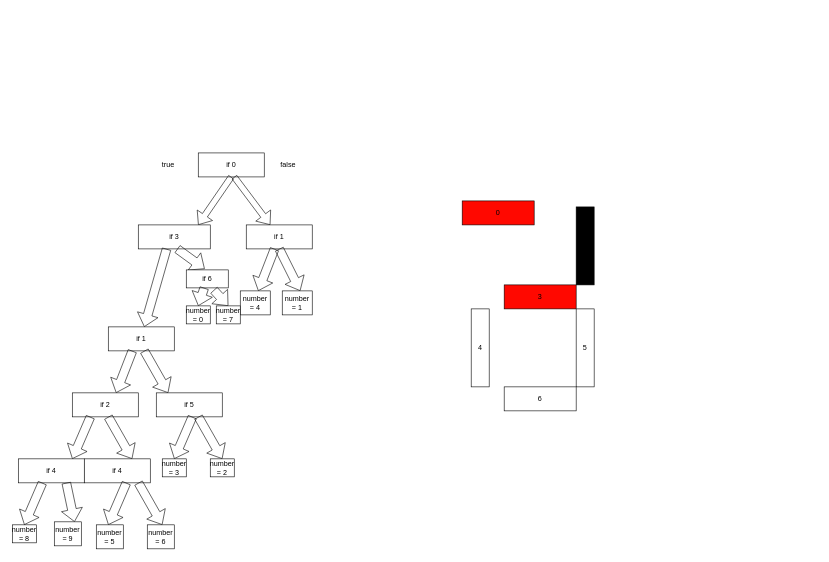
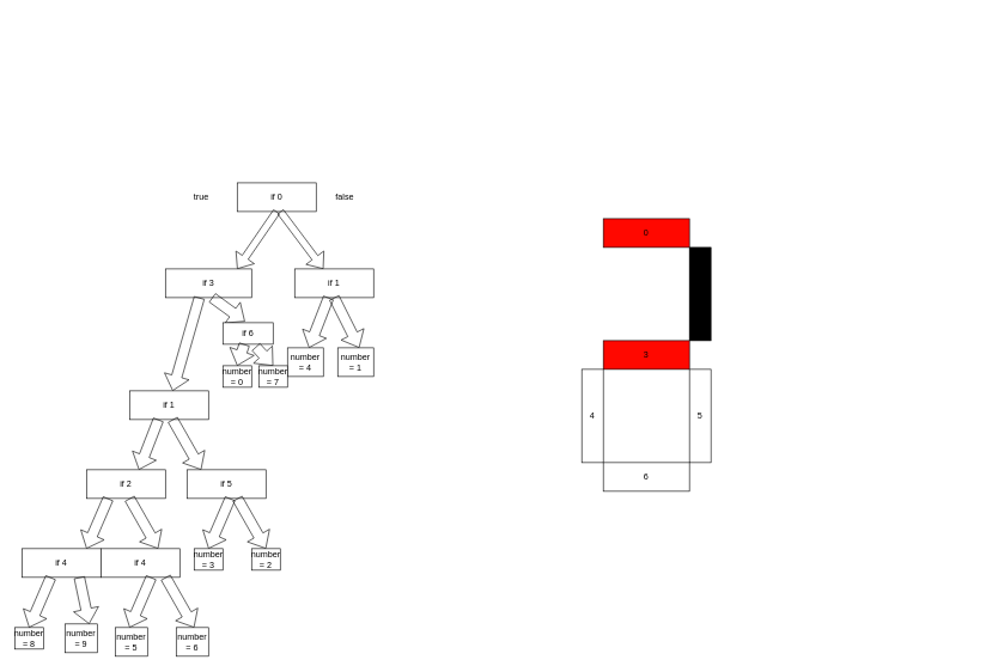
- <mxCell id="2" value="0" style="rounded=0;whiteSpace=wrap;html=1;fillColor=#FF0800;" vertex="1" parent="1"><mxGeometry x="770" y="334" width="120" height="40" as="geometry" /></mxCell>
+ <mxCell id="2" value="0" style="rounded=0;whiteSpace=wrap;html=1;fillColor=#FF0800;" vertex="1" parent="1"><mxGeometry x="840" y="304" width="120" height="40" as="geometry" /></mxCell>
- <mxCell id="5" value="4" style="rounded=0;whiteSpace=wrap;html=1;" vertex="1" parent="1"><mxGeometry x="785" y="514" width="30" height="130" as="geometry" /></mxCell>
+ <mxCell id="5" value="4" style="rounded=0;whiteSpace=wrap;html=1;" vertex="1" parent="1"><mxGeometry x="810" y="514" width="30" height="130" as="geometry" /></mxCell>
